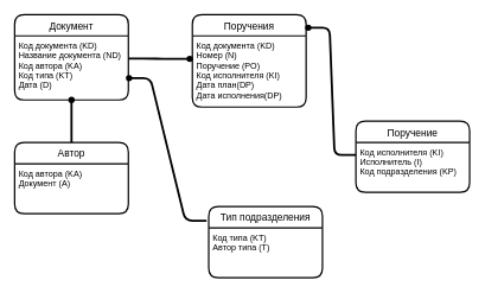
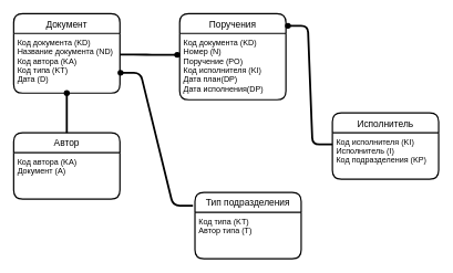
- <mxCell id="10" value="Поручение" style="swimlane;childLayout=stackLayout;horizontal=1;startSize=30;horizontalStack=0;fillColor=#FFFFFF;fontColor=#000000;rounded=1;fontSize=14;fontStyle=0;strokeWidth=2;resizeParent=0;resizeLast=1;shadow=0;dashed=0;align=center;" vertex="1" parent="1"><mxGeometry x="500" y="170" width="160" height="100" as="geometry"><mxRectangle x="60" y="100" width="70" height="30" as="alternateBounds" /></mxGeometry></mxCell>
+ <mxCell id="10" value="Исполнитель" style="swimlane;childLayout=stackLayout;horizontal=1;startSize=30;horizontalStack=0;fillColor=#FFFFFF;fontColor=#000000;rounded=1;fontSize=14;fontStyle=0;strokeWidth=2;resizeParent=0;resizeLast=1;shadow=0;dashed=0;align=center;" vertex="1" parent="1"><mxGeometry x="500" y="170" width="160" height="100" as="geometry"><mxRectangle x="60" y="100" width="70" height="30" as="alternateBounds" /></mxGeometry></mxCell>
